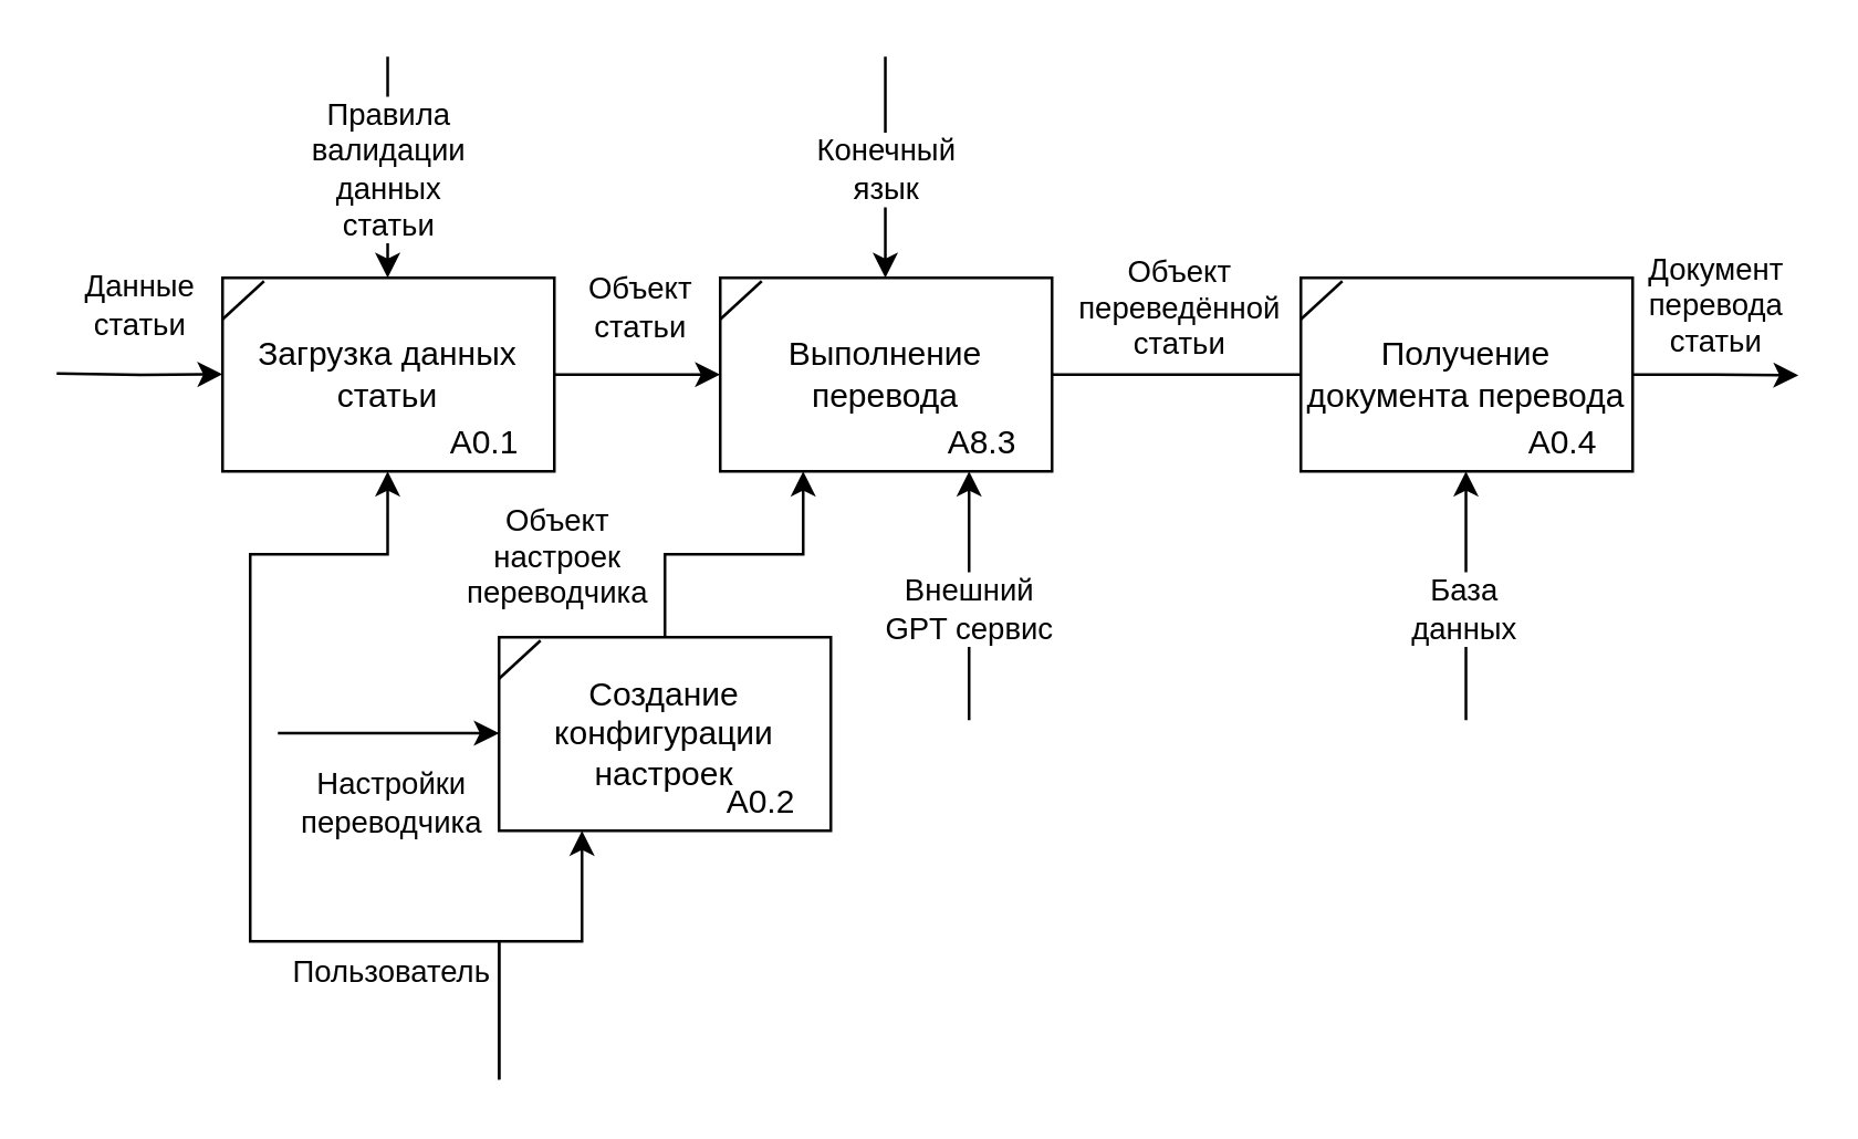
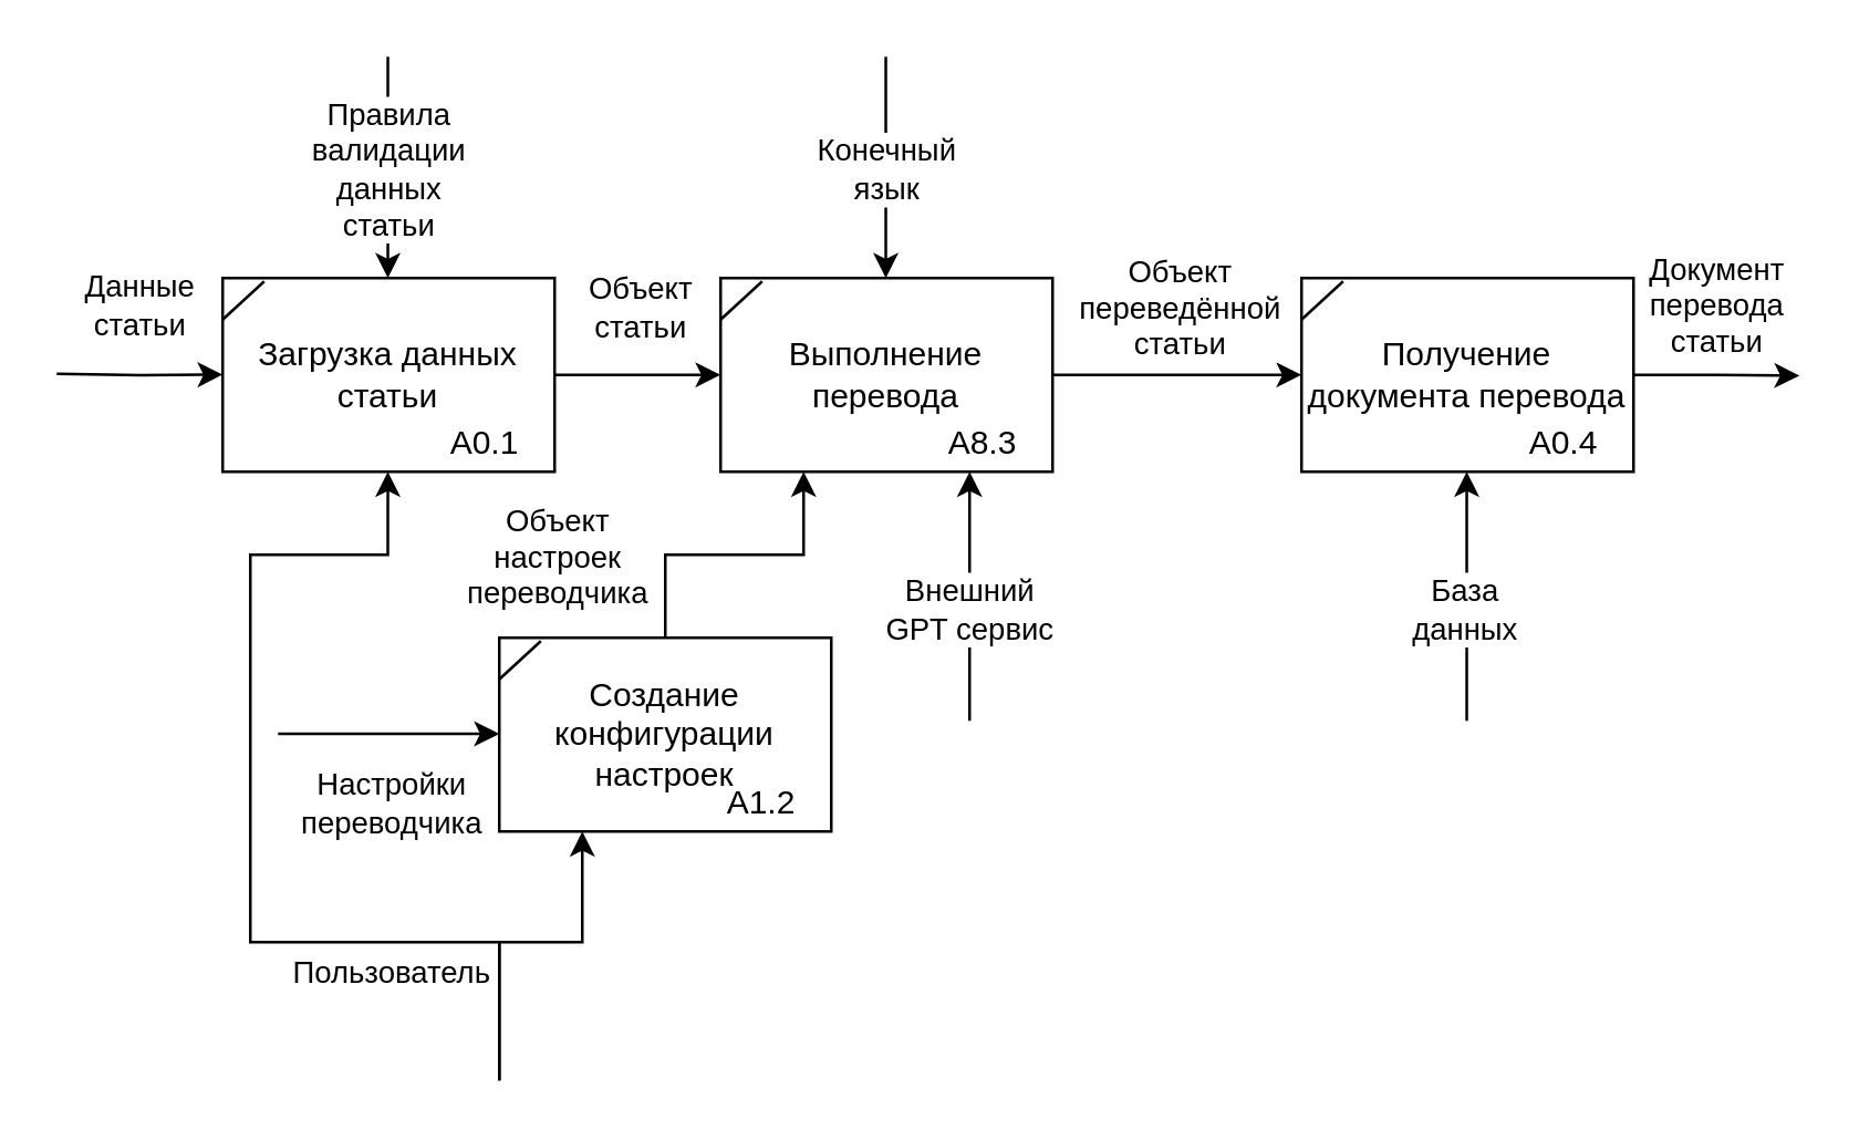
- <mxCell id="9" style="edgeStyle=orthogonalEdgeStyle;rounded=0;orthogonalLoop=1;jettySize=auto;html=1;exitX=1;exitY=0.5;exitDx=0;exitDy=0;entryX=0;entryY=0.5;entryDx=0;entryDy=0;endArrow=none;" edge="1" parent="1" source="13" target="25"><mxGeometry relative="1" as="geometry" /></mxCell>
+ <mxCell id="9" style="edgeStyle=orthogonalEdgeStyle;rounded=0;orthogonalLoop=1;jettySize=auto;html=1;exitX=1;exitY=0.5;exitDx=0;exitDy=0;entryX=0;entryY=0.5;entryDx=0;entryDy=0;" edge="1" parent="1" source="13" target="25"><mxGeometry relative="1" as="geometry" /></mxCell>
- <mxCell id="22" value="A0.2" style="text;html=1;align=center;verticalAlign=middle;whiteSpace=wrap;rounded=0;" vertex="1" parent="1"><mxGeometry x="250" y="280" width="50" height="20" as="geometry" /></mxCell>
+ <mxCell id="22" value="A1.2" style="text;html=1;align=center;verticalAlign=middle;whiteSpace=wrap;rounded=0;" vertex="1" parent="1"><mxGeometry x="250" y="280" width="50" height="20" as="geometry" /></mxCell>
